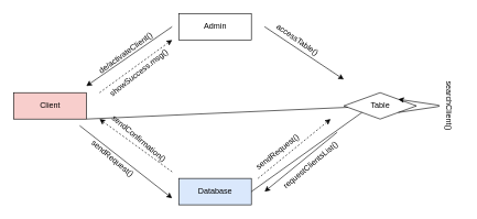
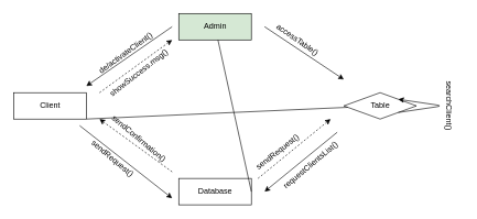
- <mxCell id="2" value="Admin" style="html=1;" vertex="1" parent="1"><mxGeometry x="270" y="20" width="110" height="40" as="geometry" /></mxCell>
+ <mxCell id="2" value="Admin" style="html=1;fillColor=#d5e8d4;" vertex="1" parent="1"><mxGeometry x="270" y="20" width="110" height="40" as="geometry" /></mxCell>
- <mxCell id="3" value="Client" style="html=1;fillColor=#f8cecc;" vertex="1" parent="1"><mxGeometry x="20" y="140" width="110" height="40" as="geometry" /></mxCell>
+ <mxCell id="3" value="Client" style="html=1;" vertex="1" parent="1"><mxGeometry x="20" y="140" width="110" height="40" as="geometry" /></mxCell>
- <mxCell id="6" value="" style="endArrow=none;html=1;exitX=1;exitY=0.5;exitDx=0;exitDy=0;entryX=0;entryY=1;entryDx=0;entryDy=0;" edge="1" parent="1" source="5" target="4"><mxGeometry width="50" height="50" relative="1" as="geometry"><mxPoint x="390" y="250" as="sourcePoint" /><mxPoint x="440" y="200" as="targetPoint" /></mxGeometry></mxCell>
+ <mxCell id="6" value="" style="endArrow=none;html=1;exitX=1;exitY=0.5;exitDx=0;exitDy=0;" edge="1" parent="1" source="5" target="2"><mxGeometry width="50" height="50" relative="1" as="geometry"><mxPoint x="390" y="250" as="sourcePoint" /><mxPoint x="440" y="200" as="targetPoint" /></mxGeometry></mxCell>
- <mxCell id="5" value="Database" style="html=1;fillColor=#dae8fc;" vertex="1" parent="1"><mxGeometry x="270" y="270" width="110" height="40" as="geometry" /></mxCell>
+ <mxCell id="5" value="Database" style="html=1;" vertex="1" parent="1"><mxGeometry x="270" y="270" width="110" height="40" as="geometry" /></mxCell>
